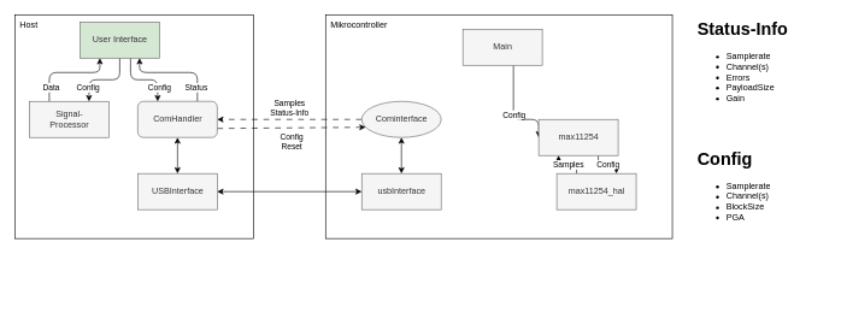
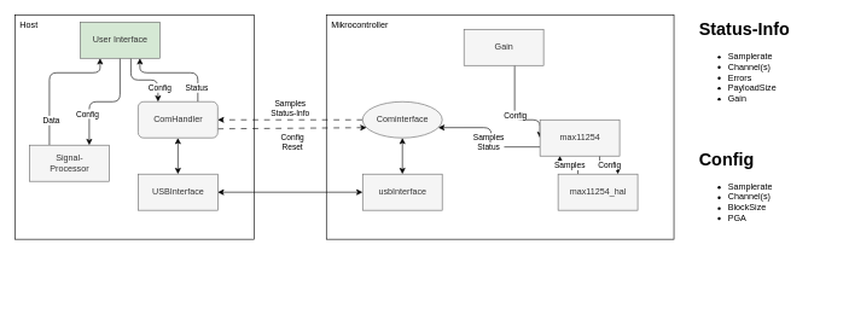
- <mxCell id="18" value="Main" style="html=1;fillColor=#f5f5f5;fontColor=#333333;strokeColor=#666666;" parent="1" vertex="1"><mxGeometry x="640" y="40" width="110" height="50" as="geometry" /></mxCell>
+ <mxCell id="18" value="Gain" style="html=1;fillColor=#f5f5f5;fontColor=#333333;strokeColor=#666666;" parent="1" vertex="1"><mxGeometry x="640" y="40" width="110" height="50" as="geometry" /></mxCell>
- <mxCell id="29" value="Signal-&lt;br&gt;Processor" style="html=1;fillColor=#f5f5f5;fontColor=#333333;strokeColor=#666666;" parent="1" vertex="1"><mxGeometry x="40" y="140" width="110" height="50" as="geometry" /></mxCell>
+ <mxCell id="29" value="Signal-&lt;br&gt;Processor" style="html=1;fillColor=#f5f5f5;fontColor=#333333;strokeColor=#666666;" parent="1" vertex="1"><mxGeometry x="40" y="200" width="110" height="50" as="geometry" /></mxCell>
+ <mxCell id="19" style="edgeStyle=orthogonalEdgeStyle;html=1;startArrow=none;startFill=0;entryX=1;entryY=0.75;entryDx=0;entryDy=0;exitX=0;exitY=0.75;exitDx=0;exitDy=0;" parent="1" source="23" target="5" edge="1"><mxGeometry relative="1" as="geometry"><mxPoint x="610" y="165" as="targetPoint" /></mxGeometry></mxCell>
+ <mxCell id="20" value="Samples&lt;br&gt;Status" style="edgeLabel;html=1;align=center;verticalAlign=top;resizable=0;points=[];" parent="19" vertex="1" connectable="0"><mxGeometry x="0.167" y="1" relative="1" as="geometry"><mxPoint as="offset" /></mxGeometry></mxCell>
